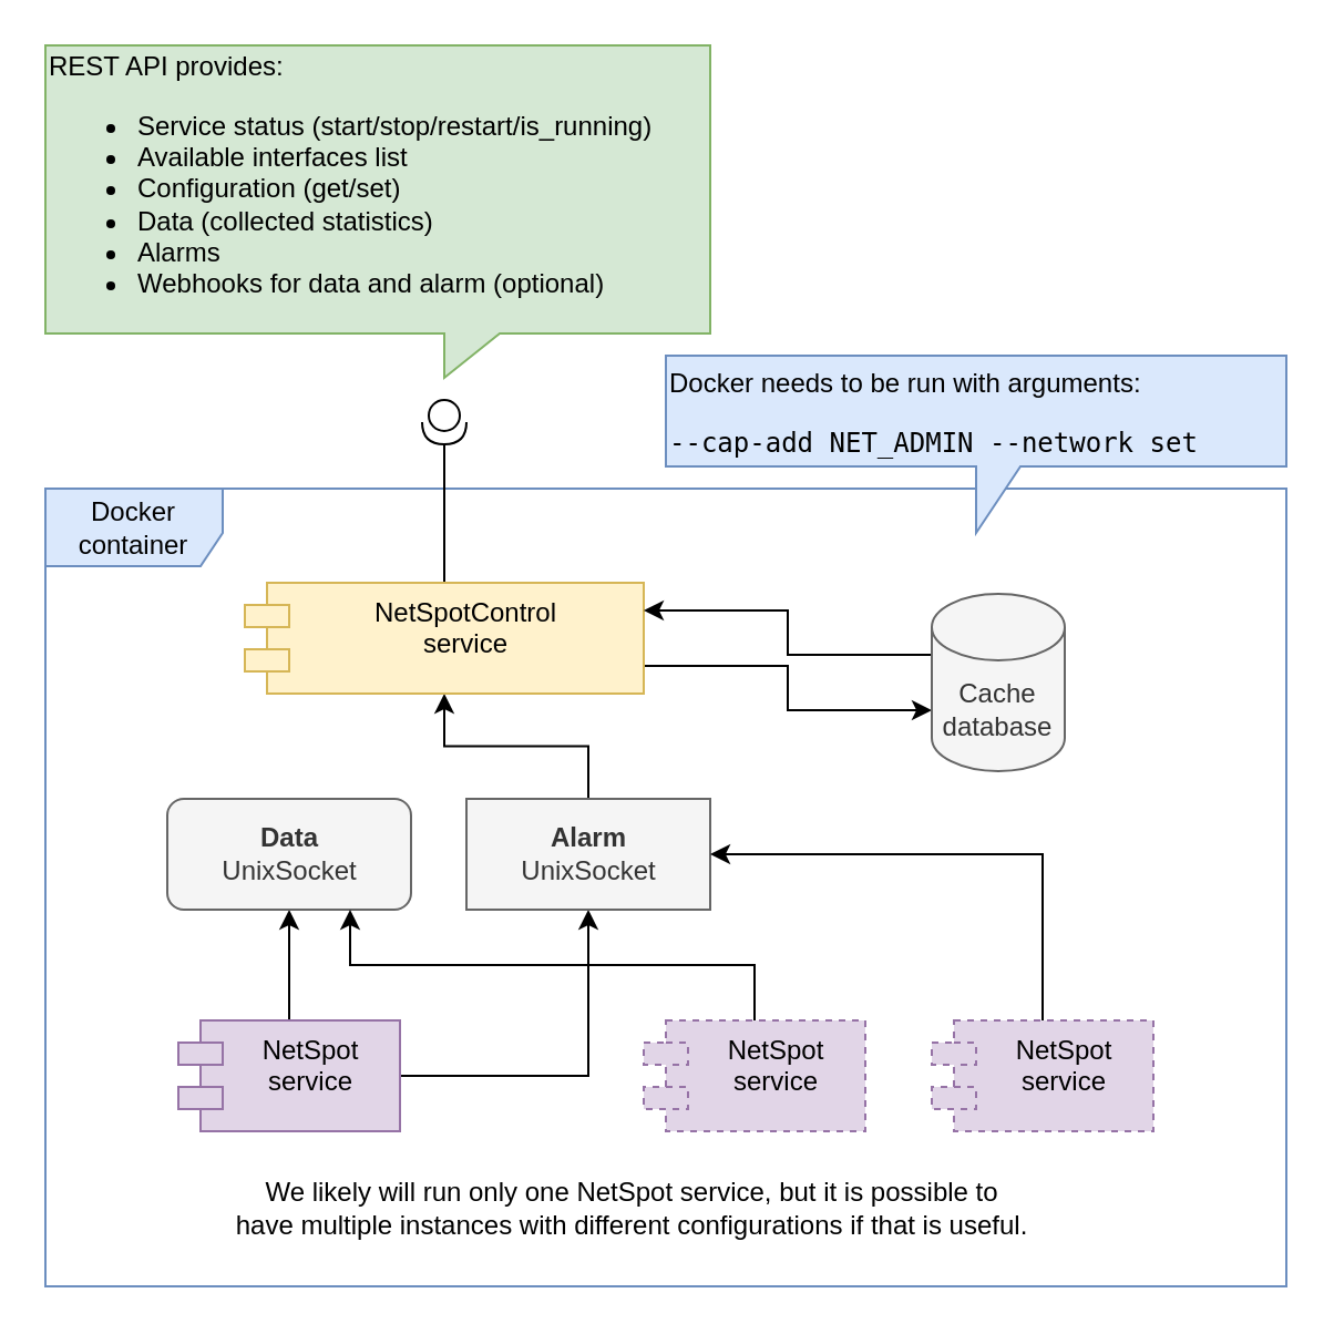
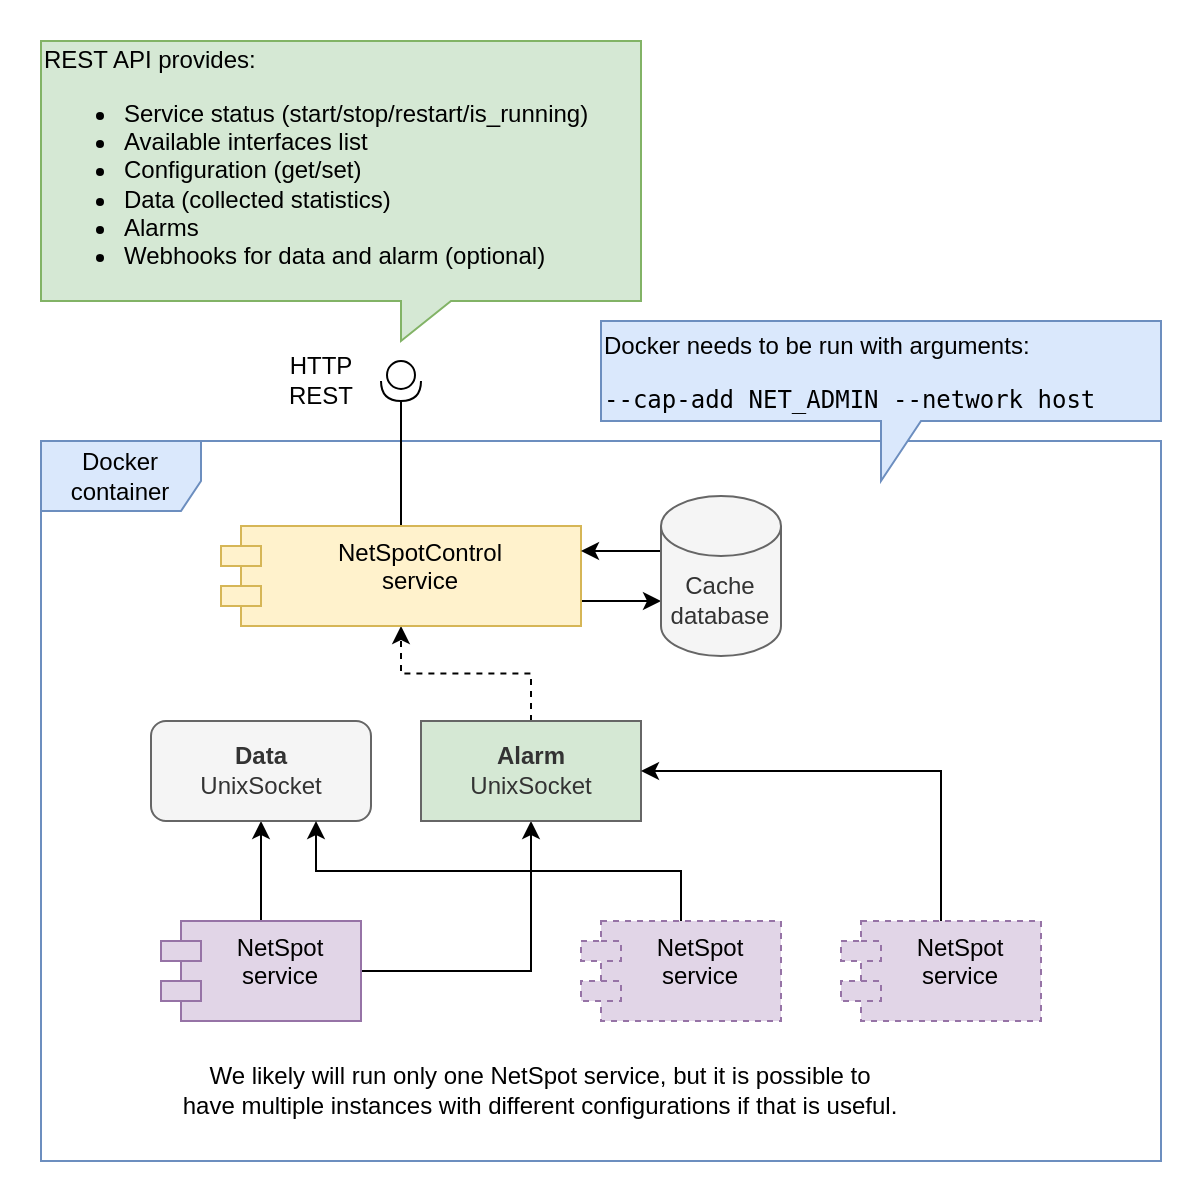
- <mxCell id="21" value="&lt;br&gt;Docker needs to be run with arguments:&lt;br&gt;&lt;pre id=&quot;__code_1&quot;&gt;&lt;code&gt;--cap-add NET_ADMIN --network set&lt;/code&gt;&lt;/pre&gt;" style="shape=callout;whiteSpace=wrap;html=1;perimeter=calloutPerimeter;fillColor=#dae8fc;strokeColor=#6c8ebf;align=left;" parent="1" vertex="1"><mxGeometry x="300" y="160" width="280" height="80" as="geometry" /></mxCell>
+ <mxCell id="21" value="&lt;br&gt;Docker needs to be run with arguments:&lt;br&gt;&lt;pre id=&quot;__code_1&quot;&gt;&lt;code&gt;--cap-add NET_ADMIN --network host&lt;/code&gt;&lt;/pre&gt;" style="shape=callout;whiteSpace=wrap;html=1;perimeter=calloutPerimeter;fillColor=#dae8fc;strokeColor=#6c8ebf;align=left;" parent="1" vertex="1"><mxGeometry x="300" y="160" width="280" height="80" as="geometry" /></mxCell>
+ <mxCell id="22" value="HTTP&lt;br&gt;REST" style="text;html=1;align=center;verticalAlign=middle;resizable=0;points=[];autosize=1;strokeColor=none;fillColor=none;" parent="1" vertex="1"><mxGeometry x="135" y="175" width="50" height="30" as="geometry" /></mxCell>
- <mxCell id="15" value="Cache&lt;br&gt;database" style="shape=cylinder3;whiteSpace=wrap;html=1;boundedLbl=1;backgroundOutline=1;size=15;fillColor=#f5f5f5;fontColor=#333333;strokeColor=#666666;" parent="1" vertex="1"><mxGeometry x="420" y="267.5" width="60" height="80" as="geometry" /></mxCell>
+ <mxCell id="15" value="Cache&lt;br&gt;database" style="shape=cylinder3;whiteSpace=wrap;html=1;boundedLbl=1;backgroundOutline=1;size=15;fillColor=#f5f5f5;fontColor=#333333;strokeColor=#666666;" parent="1" vertex="1"><mxGeometry x="330" y="247.5" width="60" height="80" as="geometry" /></mxCell>
- <mxCell id="7" style="edgeStyle=orthogonalEdgeStyle;rounded=0;orthogonalLoop=1;jettySize=auto;html=1;" parent="1" source="8" target="13" edge="1"><mxGeometry relative="1" as="geometry" /></mxCell>
+ <mxCell id="7" style="edgeStyle=orthogonalEdgeStyle;rounded=0;orthogonalLoop=1;jettySize=auto;html=1;dashed=1;" parent="1" source="8" target="13" edge="1"><mxGeometry relative="1" as="geometry" /></mxCell>
- <mxCell id="8" value="&lt;b&gt;Alarm&lt;/b&gt;&lt;br&gt;UnixSocket" style="html=1;fillColor=#f5f5f5;fontColor=#333333;strokeColor=#666666;" parent="1" vertex="1"><mxGeometry x="210" y="360" width="110" height="50" as="geometry" /></mxCell>
+ <mxCell id="8" value="&lt;b&gt;Alarm&lt;/b&gt;&lt;br&gt;UnixSocket" style="html=1;fillColor=#d5e8d4;fontColor=#333333;strokeColor=#666666;" parent="1" vertex="1"><mxGeometry x="210" y="360" width="110" height="50" as="geometry" /></mxCell>
- <mxCell id="18" value="We likely will run only one NetSpot service, but it is possible to have multiple instances with different configurations if that is useful." style="text;html=1;strokeColor=none;fillColor=none;align=center;verticalAlign=middle;whiteSpace=wrap;rounded=0;" parent="1" vertex="1"><mxGeometry x="105" y="530" width="360" height="30" as="geometry" /></mxCell>
+ <mxCell id="18" value="We likely will run only one NetSpot service, but it is possible to have multiple instances with different configurations if that is useful." style="text;html=1;strokeColor=none;fillColor=none;align=center;verticalAlign=middle;whiteSpace=wrap;rounded=0;" parent="1" vertex="1"><mxGeometry x="90" y="530" width="360" height="30" as="geometry" /></mxCell>
